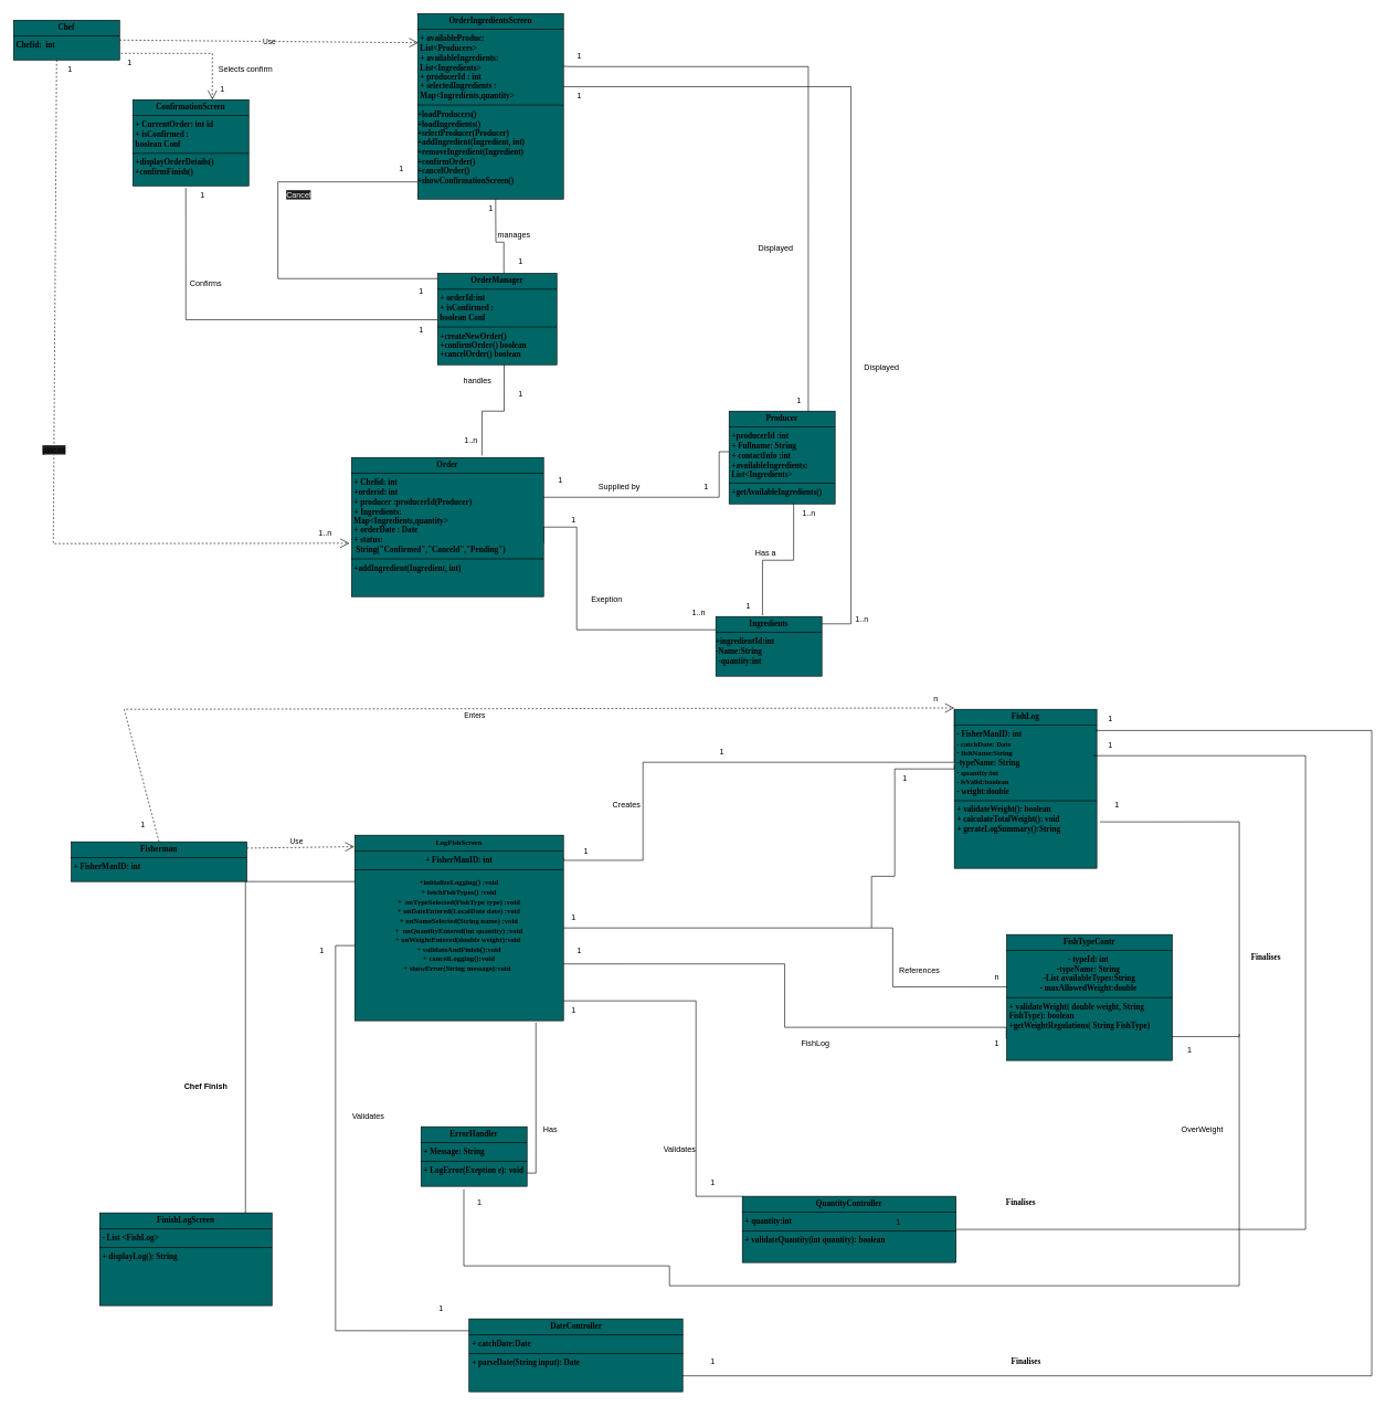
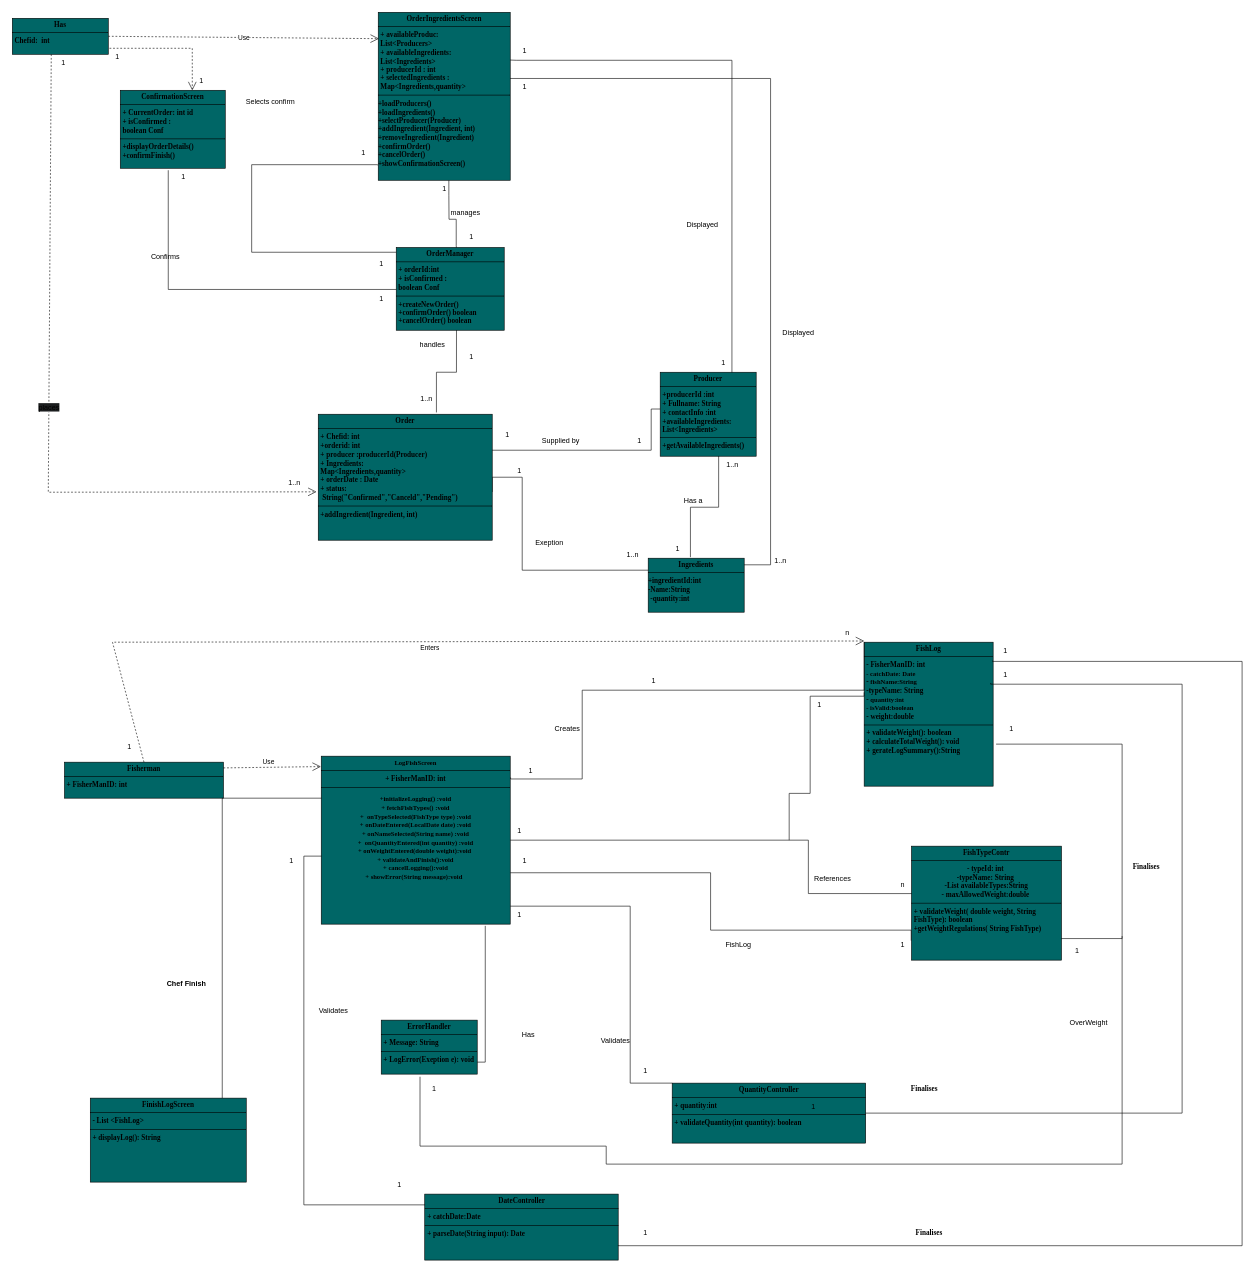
- <mxCell id="92" value="&lt;p style=&quot;margin:0px;margin-top:4px;text-align:center;&quot;&gt;&lt;b&gt;&lt;font face=&quot;Verdana&quot;&gt;Chef&lt;/font&gt;&lt;/b&gt;&lt;/p&gt;&lt;hr size=&quot;1&quot; style=&quot;border-style:solid;&quot;&gt;&lt;p style=&quot;margin:0px;margin-left:4px;&quot;&gt;&lt;b&gt;&lt;font face=&quot;Verdana&quot;&gt;Chefid:&amp;nbsp; int&lt;/font&gt;&lt;/b&gt;&lt;/p&gt;&lt;p style=&quot;margin:0px;margin-left:4px;&quot;&gt;&lt;br&gt;&lt;/p&gt;" style="verticalAlign=top;align=left;overflow=fill;html=1;whiteSpace=wrap;fillColor=light-dark(#006666,#000000);strokeColor=light-dark(#000000,#006666);" parent="1" vertex="1"><mxGeometry x="20" y="30" width="160" height="60" as="geometry" /></mxCell>
+ <mxCell id="92" value="&lt;p style=&quot;margin:0px;margin-top:4px;text-align:center;&quot;&gt;&lt;b&gt;&lt;font face=&quot;Verdana&quot;&gt;Has&lt;/font&gt;&lt;/b&gt;&lt;/p&gt;&lt;hr size=&quot;1&quot; style=&quot;border-style:solid;&quot;&gt;&lt;p style=&quot;margin:0px;margin-left:4px;&quot;&gt;&lt;b&gt;&lt;font face=&quot;Verdana&quot;&gt;Chefid:&amp;nbsp; int&lt;/font&gt;&lt;/b&gt;&lt;/p&gt;&lt;p style=&quot;margin:0px;margin-left:4px;&quot;&gt;&lt;br&gt;&lt;/p&gt;" style="verticalAlign=top;align=left;overflow=fill;html=1;whiteSpace=wrap;fillColor=light-dark(#006666,#000000);strokeColor=light-dark(#000000,#006666);" parent="1" vertex="1"><mxGeometry x="20" y="30" width="160" height="60" as="geometry" /></mxCell>
- <mxCell id="103" value="Selects confirm" style="text;html=1;align=center;verticalAlign=middle;resizable=0;points=[];autosize=1;strokeColor=none;fillColor=none;" parent="1" vertex="1"><mxGeometry x="315" y="90" width="110" height="30" as="geometry" /></mxCell>
+ <mxCell id="103" value="Selects confirm" style="text;html=1;align=center;verticalAlign=middle;resizable=0;points=[];autosize=1;strokeColor=none;fillColor=none;" parent="1" vertex="1"><mxGeometry x="395" y="155" width="110" height="30" as="geometry" /></mxCell>
- <mxCell id="99" value="&lt;span style=&quot;color: rgb(255, 255, 255); font-family: Helvetica; font-size: 12px; font-style: normal; font-variant-ligatures: normal; font-variant-caps: normal; font-weight: 400; letter-spacing: normal; orphans: 2; text-align: center; text-indent: 0px; text-transform: none; widows: 2; word-spacing: 0px; -webkit-text-stroke-width: 0px; white-space: nowrap; background-color: rgb(27, 29, 30); text-decoration-thickness: initial; text-decoration-style: initial; text-decoration-color: initial; display: inline !important; float: none;&quot;&gt;Cancel&lt;/span&gt;" style="text;whiteSpace=wrap;html=1;" parent="1" vertex="1"><mxGeometry x="430" y="280" width="60" height="30" as="geometry" /></mxCell>
- <mxCell id="95" value="Confirms" style="text;html=1;align=center;verticalAlign=middle;resizable=0;points=[];autosize=1;strokeColor=none;fillColor=none;" parent="1" vertex="1"><mxGeometry x="275" y="412" width="70" height="30" as="geometry" /></mxCell>
+ <mxCell id="95" value="Confirms" style="text;html=1;align=center;verticalAlign=middle;resizable=0;points=[];autosize=1;strokeColor=none;fillColor=none;" parent="1" vertex="1"><mxGeometry x="240" y="412" width="70" height="30" as="geometry" /></mxCell>
- <mxCell id="37" value="Has" style="text;html=1;align=center;verticalAlign=middle;resizable=0;points=[];autosize=1;strokeColor=none;fillColor=none;" parent="1" vertex="1"><mxGeometry x="810" y="1690" width="40" height="30" as="geometry" /></mxCell>
+ <mxCell id="37" value="Has" style="text;html=1;align=center;verticalAlign=middle;resizable=0;points=[];autosize=1;strokeColor=none;fillColor=none;" parent="1" vertex="1"><mxGeometry x="860" y="1710" width="40" height="30" as="geometry" /></mxCell>
